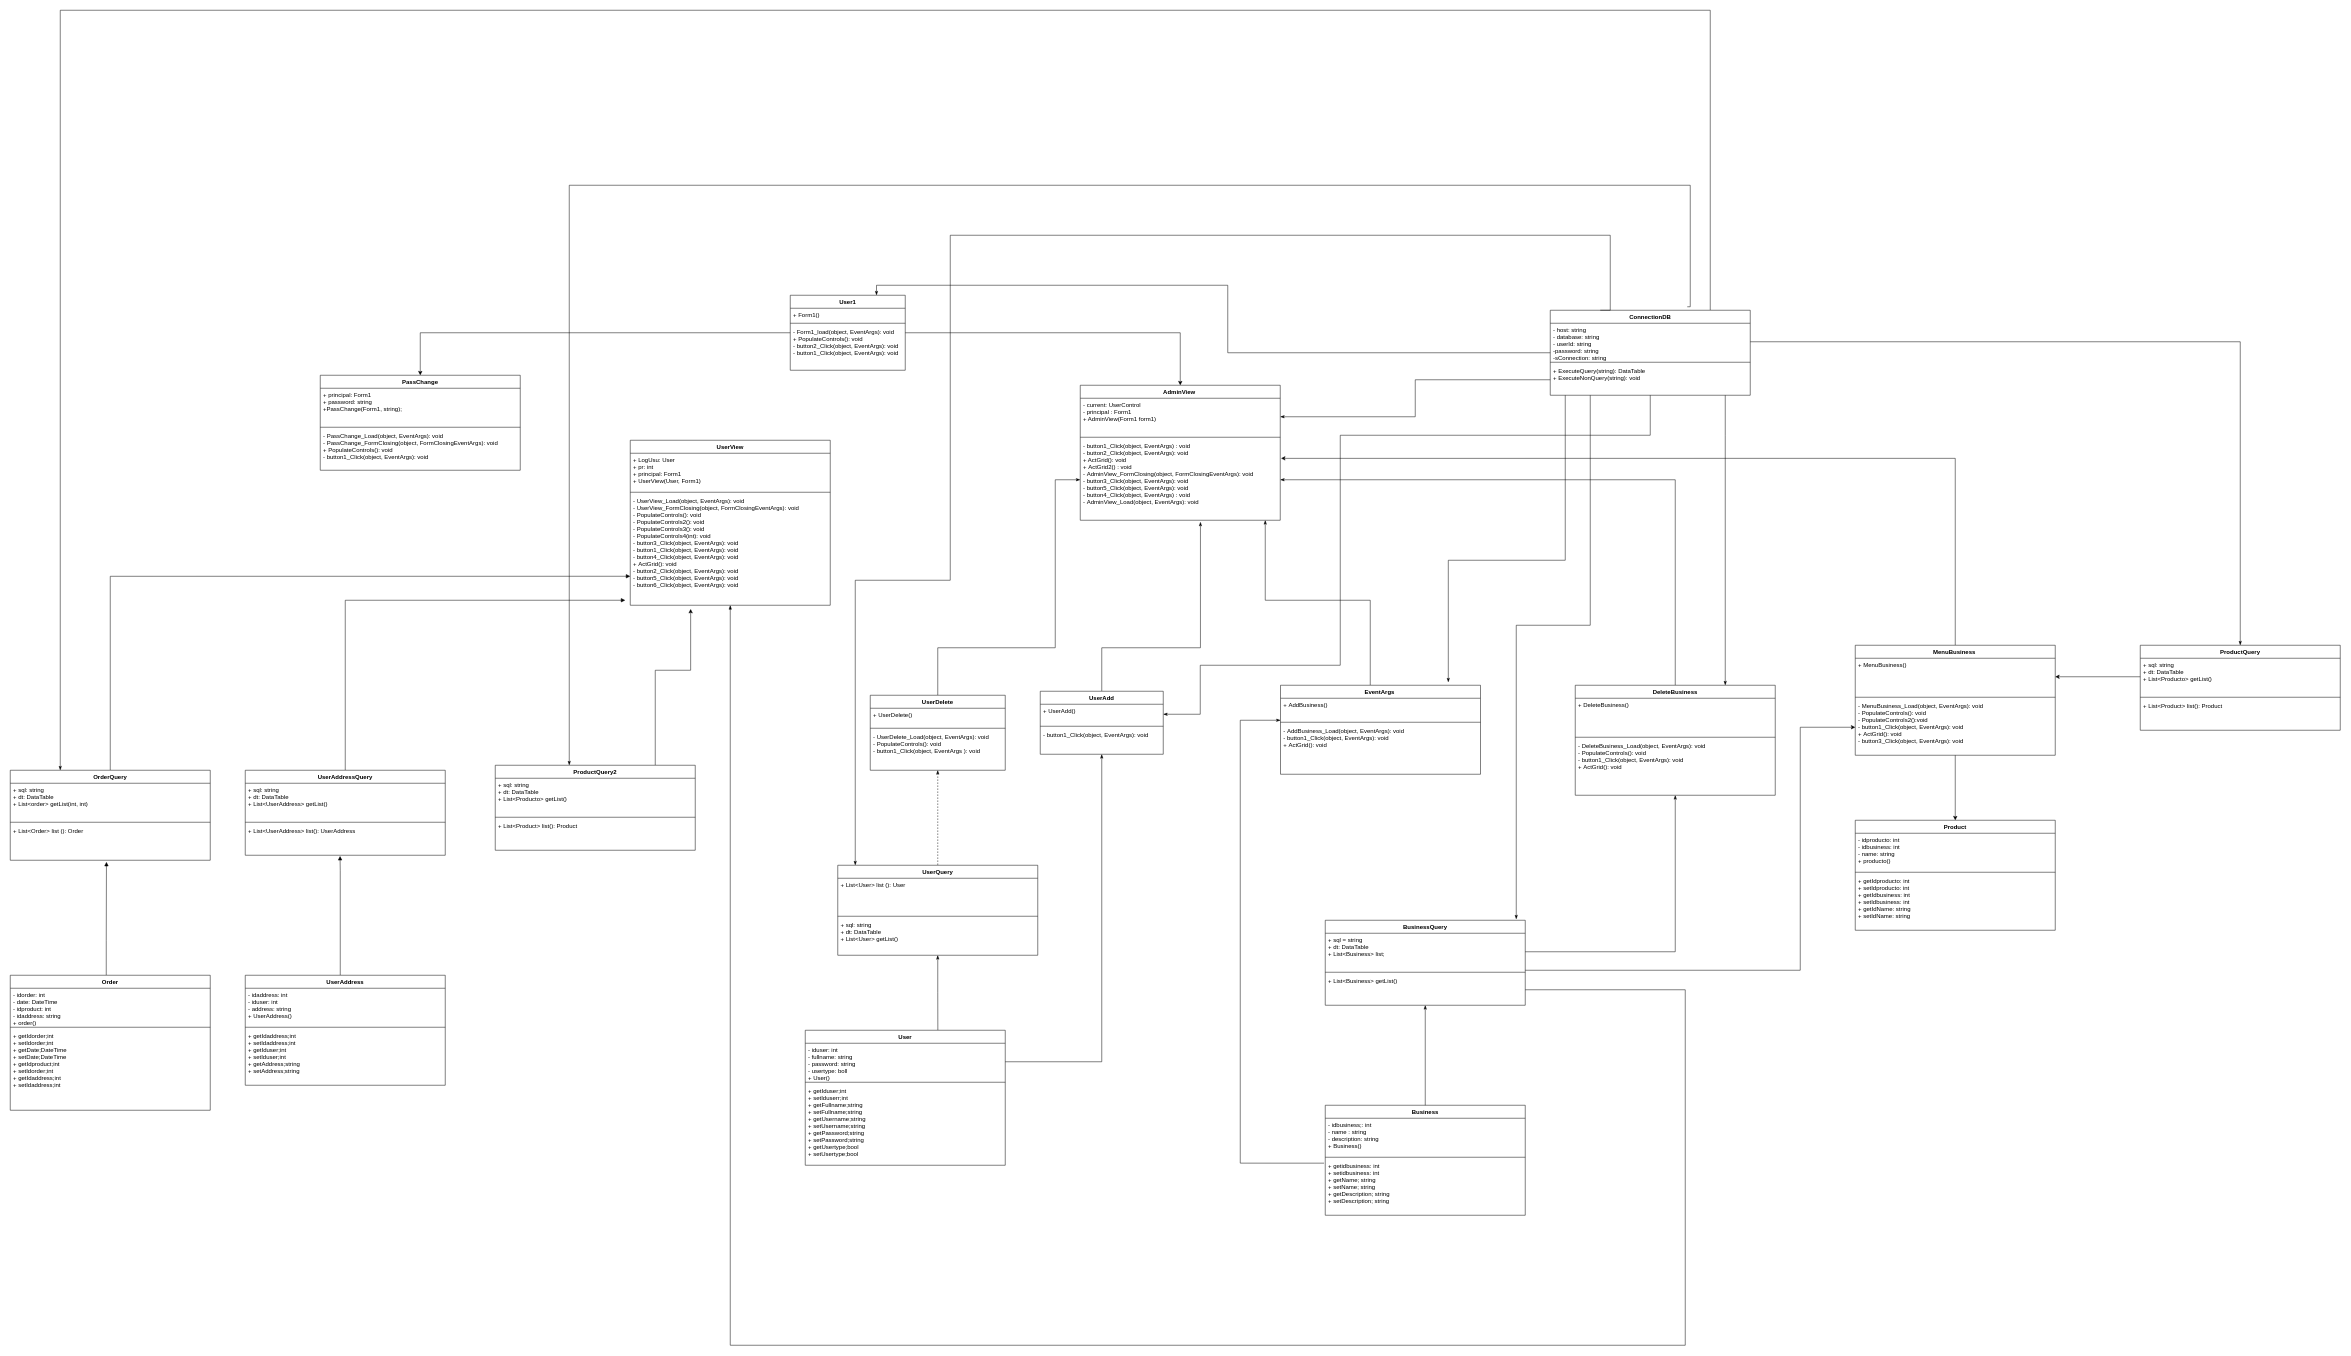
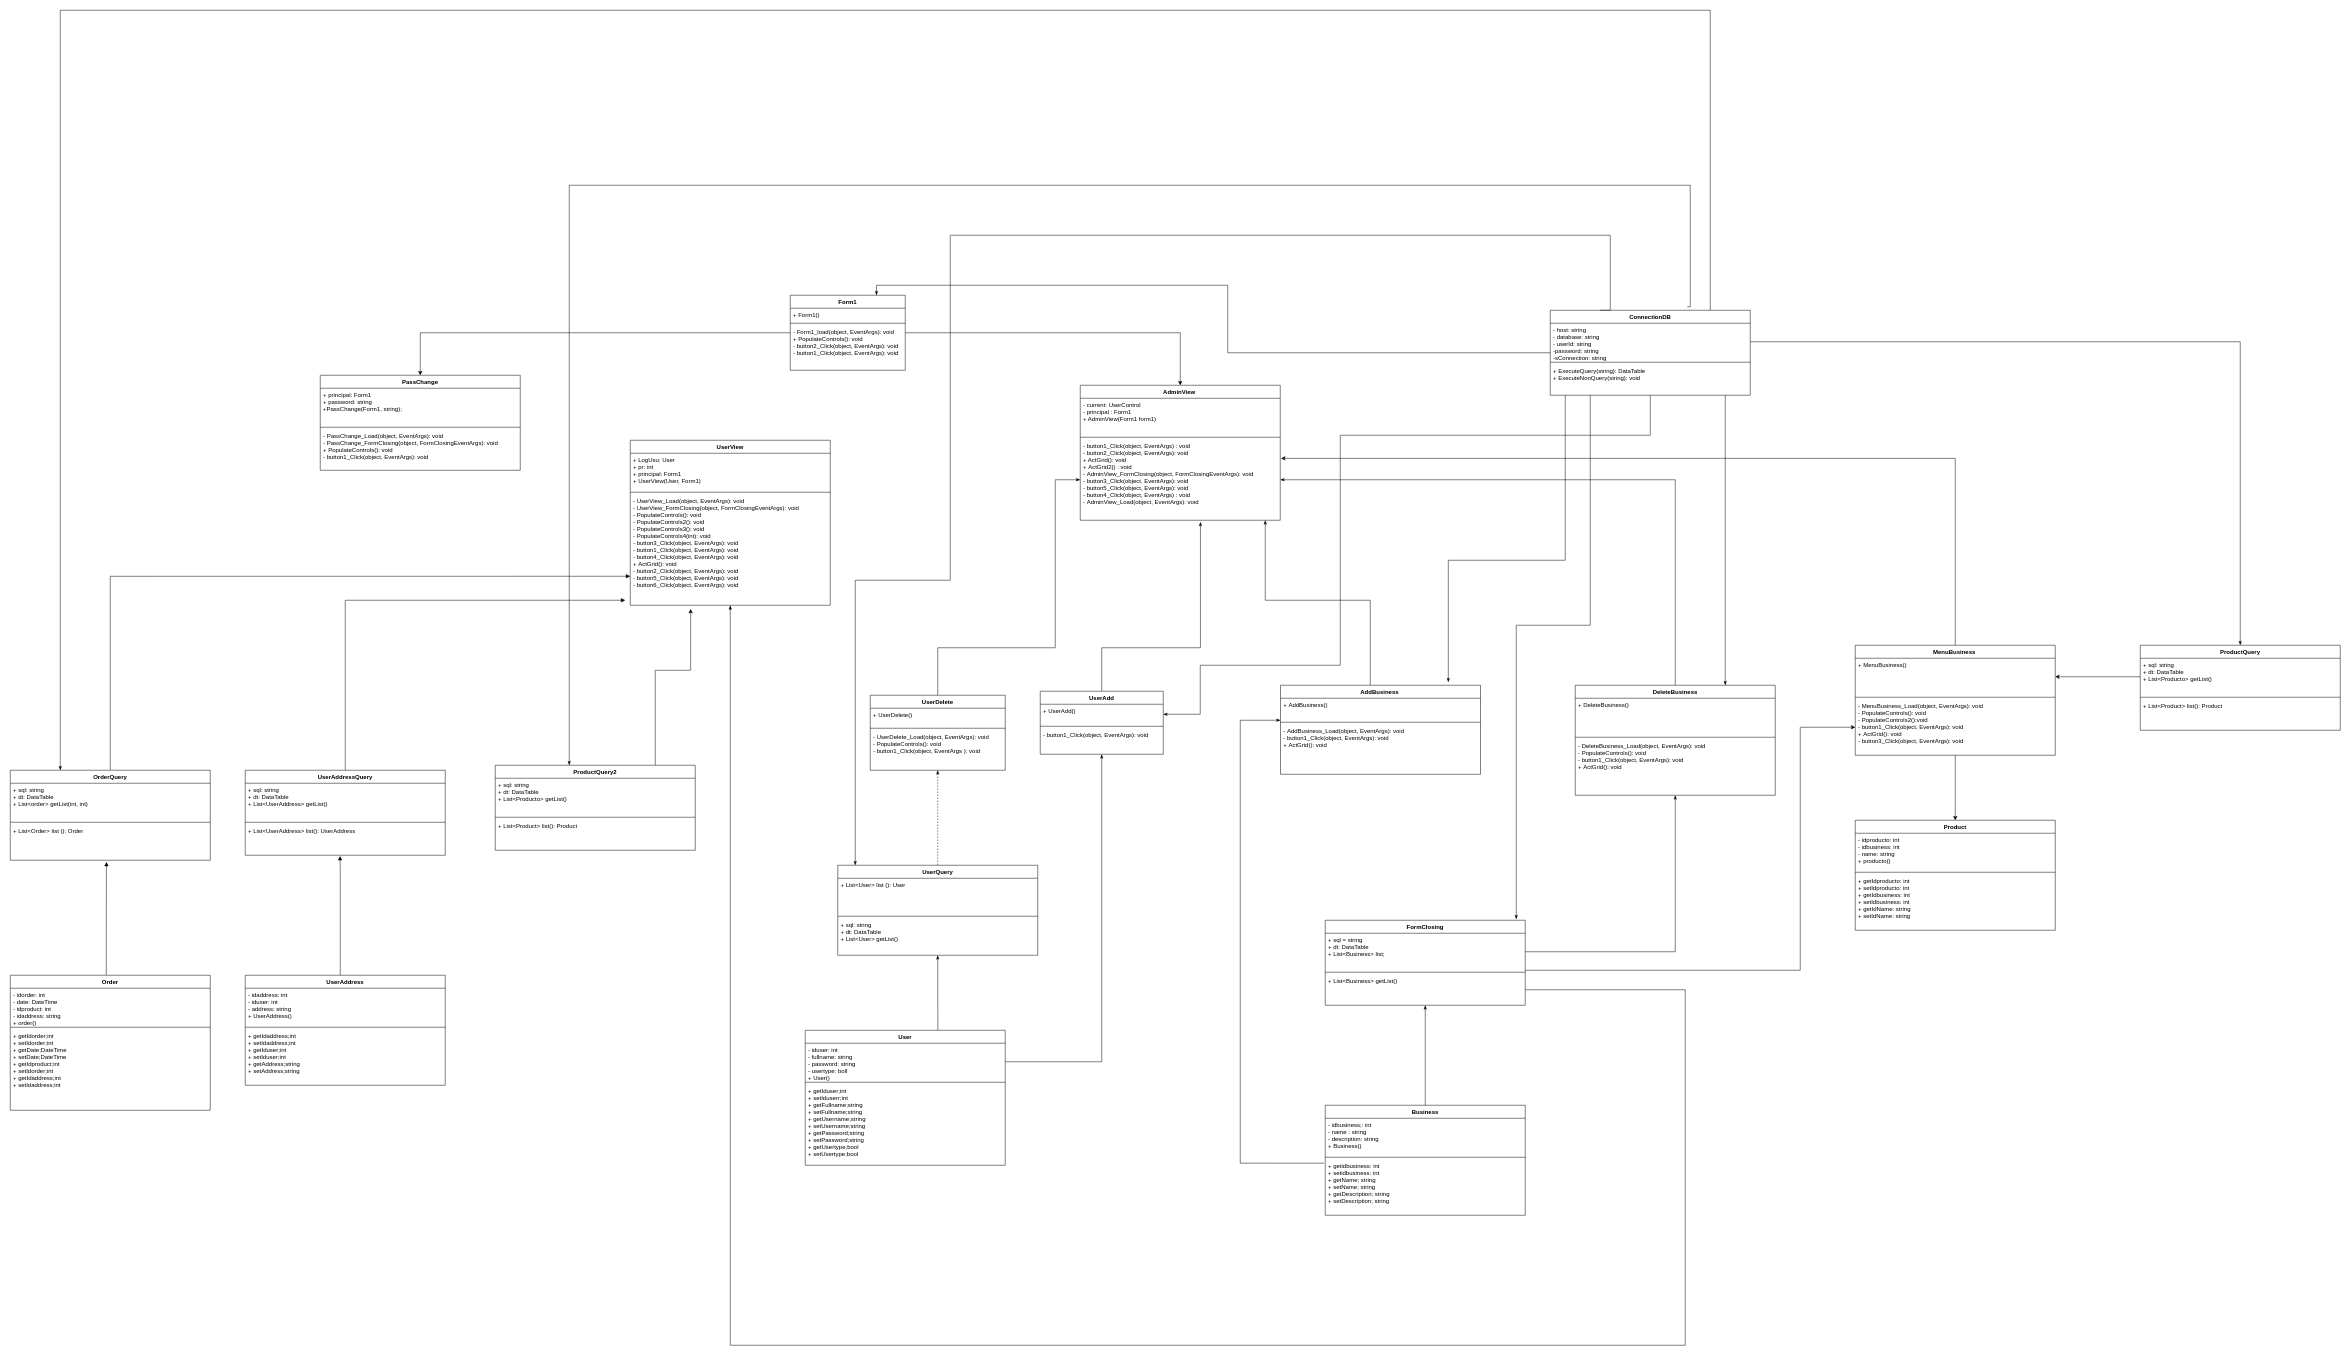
- <mxCell id="4" value="User1" style="swimlane;fontStyle=1;align=center;verticalAlign=top;childLayout=stackLayout;horizontal=1;startSize=26;horizontalStack=0;resizeParent=1;resizeParentMax=0;resizeLast=0;collapsible=1;marginBottom=0;" parent="1" vertex="1"><mxGeometry x="1580" y="590" width="230" height="150" as="geometry" /></mxCell>
+ <mxCell id="4" value="Form1" style="swimlane;fontStyle=1;align=center;verticalAlign=top;childLayout=stackLayout;horizontal=1;startSize=26;horizontalStack=0;resizeParent=1;resizeParentMax=0;resizeLast=0;collapsible=1;marginBottom=0;" parent="1" vertex="1"><mxGeometry x="1580" y="590" width="230" height="150" as="geometry" /></mxCell>
- <mxCell id="113" style="edgeStyle=orthogonalEdgeStyle;rounded=0;orthogonalLoop=1;jettySize=auto;html=1;entryX=1;entryY=0.5;entryDx=0;entryDy=0;startArrow=none;startFill=0;endArrow=classicThin;endFill=1;" edge="1" parent="1" source="73" target="16"><mxGeometry relative="1" as="geometry" /></mxCell>
- <mxCell id="79" value="EventArgs " style="swimlane;fontStyle=1;align=center;verticalAlign=top;childLayout=stackLayout;horizontal=1;startSize=26;horizontalStack=0;resizeParent=1;resizeParentMax=0;resizeLast=0;collapsible=1;marginBottom=0;" parent="1" vertex="1"><mxGeometry x="2560.5" y="1370" width="400" height="178" as="geometry" /></mxCell>
+ <mxCell id="79" value="AddBusiness " style="swimlane;fontStyle=1;align=center;verticalAlign=top;childLayout=stackLayout;horizontal=1;startSize=26;horizontalStack=0;resizeParent=1;resizeParentMax=0;resizeLast=0;collapsible=1;marginBottom=0;" parent="1" vertex="1"><mxGeometry x="2560.5" y="1370" width="400" height="178" as="geometry" /></mxCell>
- <mxCell id="61" value="BusinessQuery" style="swimlane;fontStyle=1;align=center;verticalAlign=top;childLayout=stackLayout;horizontal=1;startSize=26;horizontalStack=0;resizeParent=1;resizeParentMax=0;resizeLast=0;collapsible=1;marginBottom=0;" parent="1" vertex="1"><mxGeometry x="2650" y="1840" width="400" height="170" as="geometry" /></mxCell>
+ <mxCell id="61" value="FormClosing" style="swimlane;fontStyle=1;align=center;verticalAlign=top;childLayout=stackLayout;horizontal=1;startSize=26;horizontalStack=0;resizeParent=1;resizeParentMax=0;resizeLast=0;collapsible=1;marginBottom=0;" parent="1" vertex="1"><mxGeometry x="2650" y="1840" width="400" height="170" as="geometry" /></mxCell>
